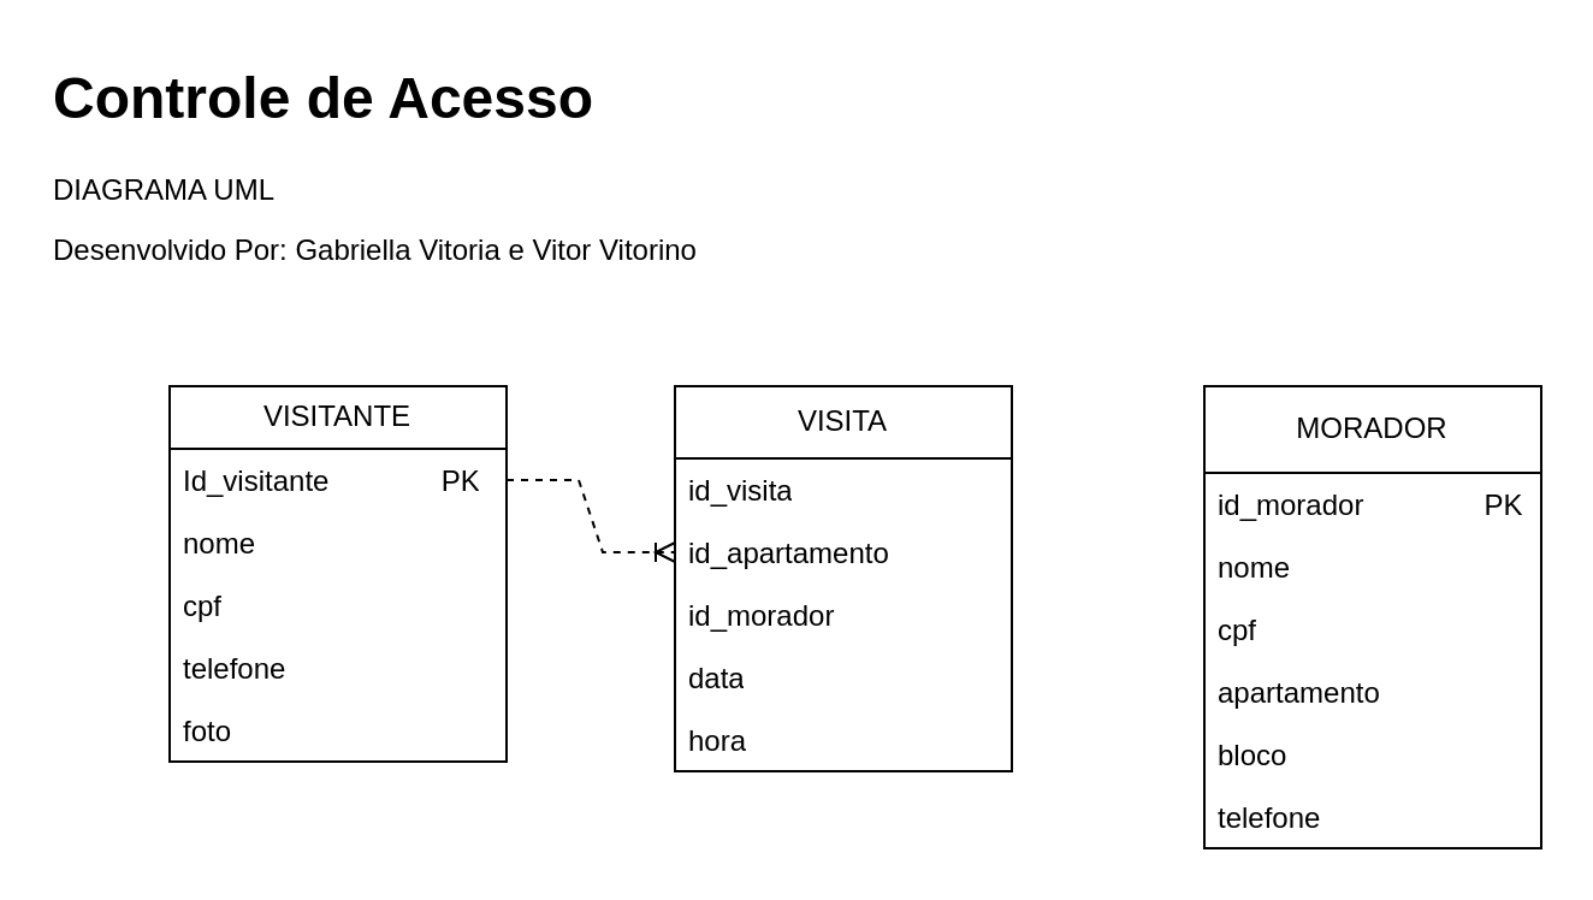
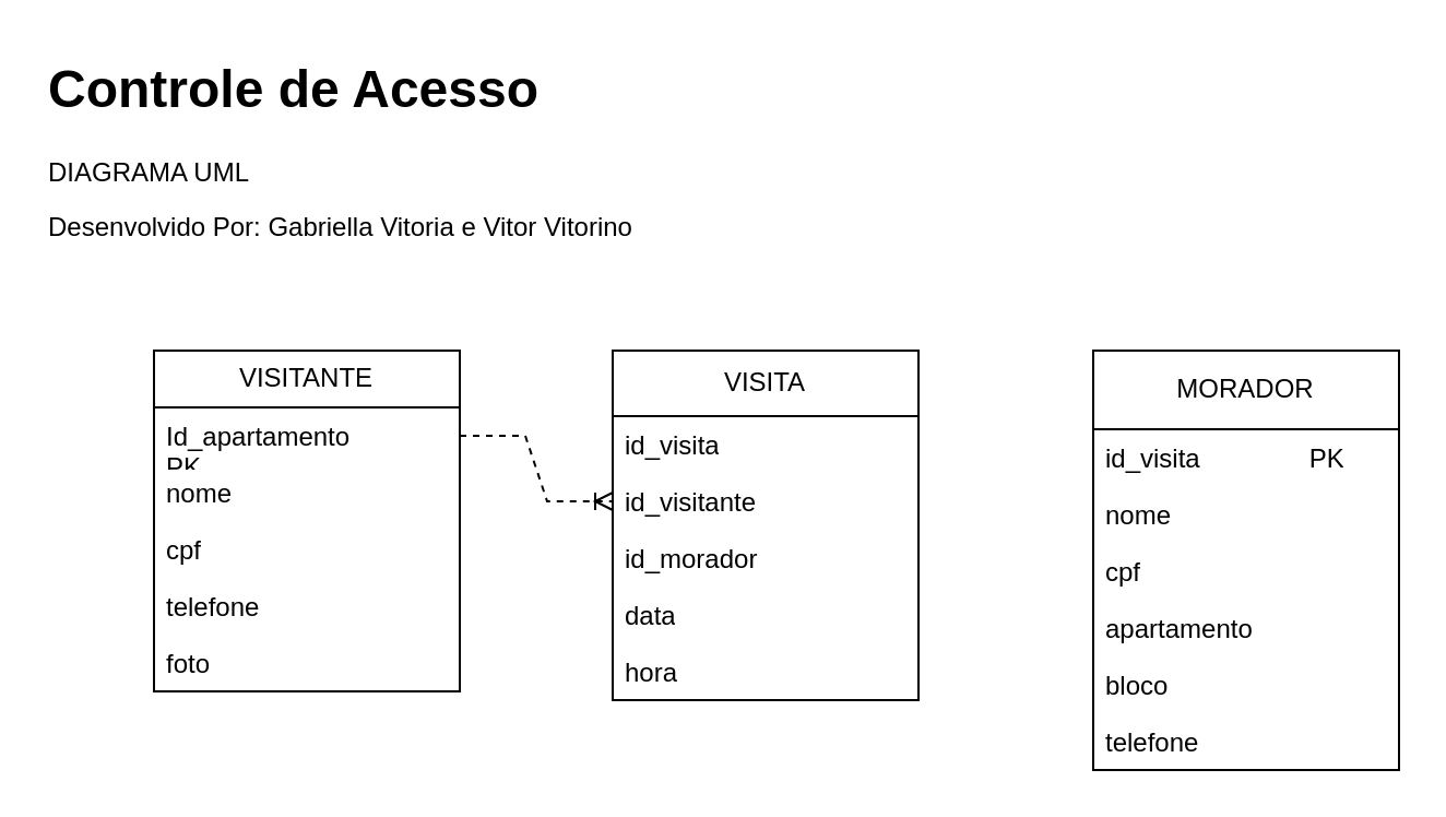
- <mxCell id="4" value="Id_visitante&amp;nbsp; &amp;nbsp; &amp;nbsp; &amp;nbsp; &amp;nbsp; &amp;nbsp; &amp;nbsp; PK" style="text;strokeColor=none;fillColor=none;align=left;verticalAlign=top;spacingLeft=4;spacingRight=4;overflow=hidden;rotatable=0;points=[[0,0.5],[1,0.5]];portConstraint=eastwest;whiteSpace=wrap;html=1;" vertex="1" parent="3"><mxGeometry y="26" width="140" height="26" as="geometry" /></mxCell>
+ <mxCell id="4" value="Id_apartamento&amp;nbsp; &amp;nbsp; &amp;nbsp; &amp;nbsp; &amp;nbsp; &amp;nbsp; &amp;nbsp; PK" style="text;strokeColor=none;fillColor=none;align=left;verticalAlign=top;spacingLeft=4;spacingRight=4;overflow=hidden;rotatable=0;points=[[0,0.5],[1,0.5]];portConstraint=eastwest;whiteSpace=wrap;html=1;" vertex="1" parent="3"><mxGeometry y="26" width="140" height="26" as="geometry" /></mxCell>
- <mxCell id="16" value="id_morador&amp;nbsp; &amp;nbsp; &amp;nbsp; &amp;nbsp; &amp;nbsp; &amp;nbsp; &amp;nbsp; &amp;nbsp;PK" style="text;strokeColor=none;fillColor=none;align=left;verticalAlign=top;spacingLeft=4;spacingRight=4;overflow=hidden;rotatable=0;points=[[0,0.5],[1,0.5]];portConstraint=eastwest;whiteSpace=wrap;html=1;" vertex="1" parent="15"><mxGeometry y="36" width="140" height="26" as="geometry" /></mxCell>
+ <mxCell id="16" value="id_visita&amp;nbsp; &amp;nbsp; &amp;nbsp; &amp;nbsp; &amp;nbsp; &amp;nbsp; &amp;nbsp; &amp;nbsp;PK" style="text;strokeColor=none;fillColor=none;align=left;verticalAlign=top;spacingLeft=4;spacingRight=4;overflow=hidden;rotatable=0;points=[[0,0.5],[1,0.5]];portConstraint=eastwest;whiteSpace=wrap;html=1;" vertex="1" parent="15"><mxGeometry y="36" width="140" height="26" as="geometry" /></mxCell>
- <mxCell id="11" value="id_apartamento" style="text;strokeColor=none;fillColor=none;align=left;verticalAlign=top;spacingLeft=4;spacingRight=4;overflow=hidden;rotatable=0;points=[[0,0.5],[1,0.5]];portConstraint=eastwest;whiteSpace=wrap;html=1;" vertex="1" parent="9"><mxGeometry y="56" width="140" height="26" as="geometry" /></mxCell>
+ <mxCell id="11" value="id_visitante" style="text;strokeColor=none;fillColor=none;align=left;verticalAlign=top;spacingLeft=4;spacingRight=4;overflow=hidden;rotatable=0;points=[[0,0.5],[1,0.5]];portConstraint=eastwest;whiteSpace=wrap;html=1;" vertex="1" parent="9"><mxGeometry y="56" width="140" height="26" as="geometry" /></mxCell>
